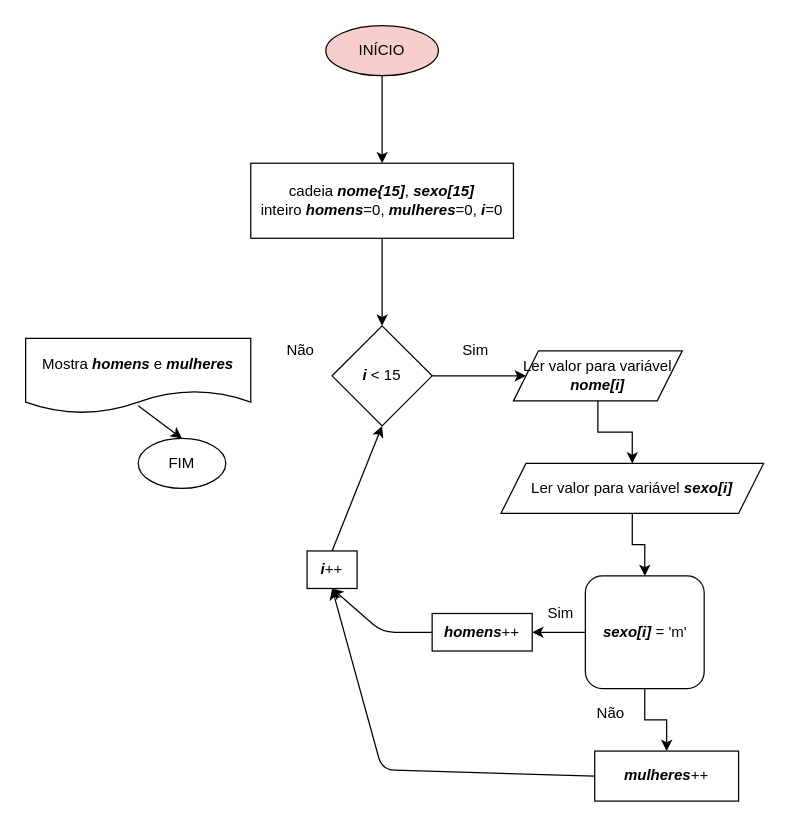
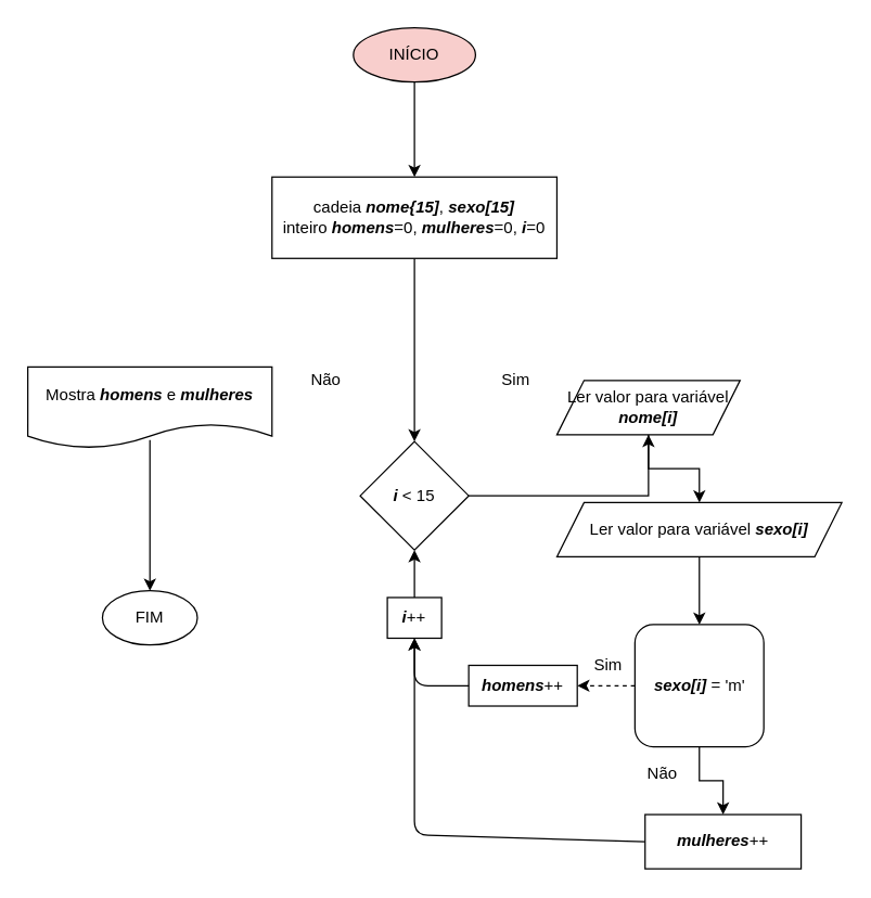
- <mxCell id="7" value="&lt;b&gt;&lt;i&gt;i&lt;/i&gt;&lt;/b&gt; &amp;lt; 15" style="rhombus;whiteSpace=wrap;html=1;" vertex="1" parent="1"><mxGeometry x="265" y="260" width="80" height="80" as="geometry" /></mxCell>
+ <mxCell id="7" value="&lt;b&gt;&lt;i&gt;i&lt;/i&gt;&lt;/b&gt; &amp;lt; 15" style="rhombus;whiteSpace=wrap;html=1;" vertex="1" parent="1"><mxGeometry x="265" y="325" width="80" height="80" as="geometry" /></mxCell>
- <mxCell id="22" value="FIM" style="ellipse;whiteSpace=wrap;html=1;" vertex="1" parent="1"><mxGeometry x="110" y="350" width="70" height="40" as="geometry" /></mxCell>
+ <mxCell id="22" value="FIM" style="ellipse;whiteSpace=wrap;html=1;" vertex="1" parent="1"><mxGeometry x="75" y="435" width="70" height="40" as="geometry" /></mxCell>
- <mxCell id="11" value="Ler valor para variável &lt;b&gt;&lt;i&gt;sexo[i]&lt;/i&gt;&lt;/b&gt;" style="shape=parallelogram;perimeter=parallelogramPerimeter;whiteSpace=wrap;html=1;fixedSize=1;" vertex="1" parent="1"><mxGeometry x="400" y="370" width="210" height="40" as="geometry" /></mxCell>
+ <mxCell id="11" value="Ler valor para variável &lt;b&gt;&lt;i&gt;sexo[i]&lt;/i&gt;&lt;/b&gt;" style="shape=parallelogram;perimeter=parallelogramPerimeter;whiteSpace=wrap;html=1;fixedSize=1;" vertex="1" parent="1"><mxGeometry x="410" y="370" width="210" height="40" as="geometry" /></mxCell>
- <mxCell id="15" value="&lt;b&gt;&lt;i&gt;i&lt;/i&gt;&lt;/b&gt;++" style="rounded=0;whiteSpace=wrap;html=1;" vertex="1" parent="1"><mxGeometry x="245" y="440" width="40" height="30" as="geometry" /></mxCell>
+ <mxCell id="15" value="&lt;b&gt;&lt;i&gt;i&lt;/i&gt;&lt;/b&gt;++" style="rounded=0;whiteSpace=wrap;html=1;" vertex="1" parent="1"><mxGeometry x="285" y="440" width="40" height="30" as="geometry" /></mxCell>
- <mxCell id="13" value="" style="edgeStyle=orthogonalEdgeStyle;rounded=0;orthogonalLoop=1;jettySize=auto;html=1;" edge="1" parent="1" source="14" target="16"><mxGeometry relative="1" as="geometry" /></mxCell>
+ <mxCell id="13" value="" style="edgeStyle=orthogonalEdgeStyle;rounded=0;orthogonalLoop=1;jettySize=auto;html=1;dashed=1;" edge="1" parent="1" source="14" target="16"><mxGeometry relative="1" as="geometry" /></mxCell>
